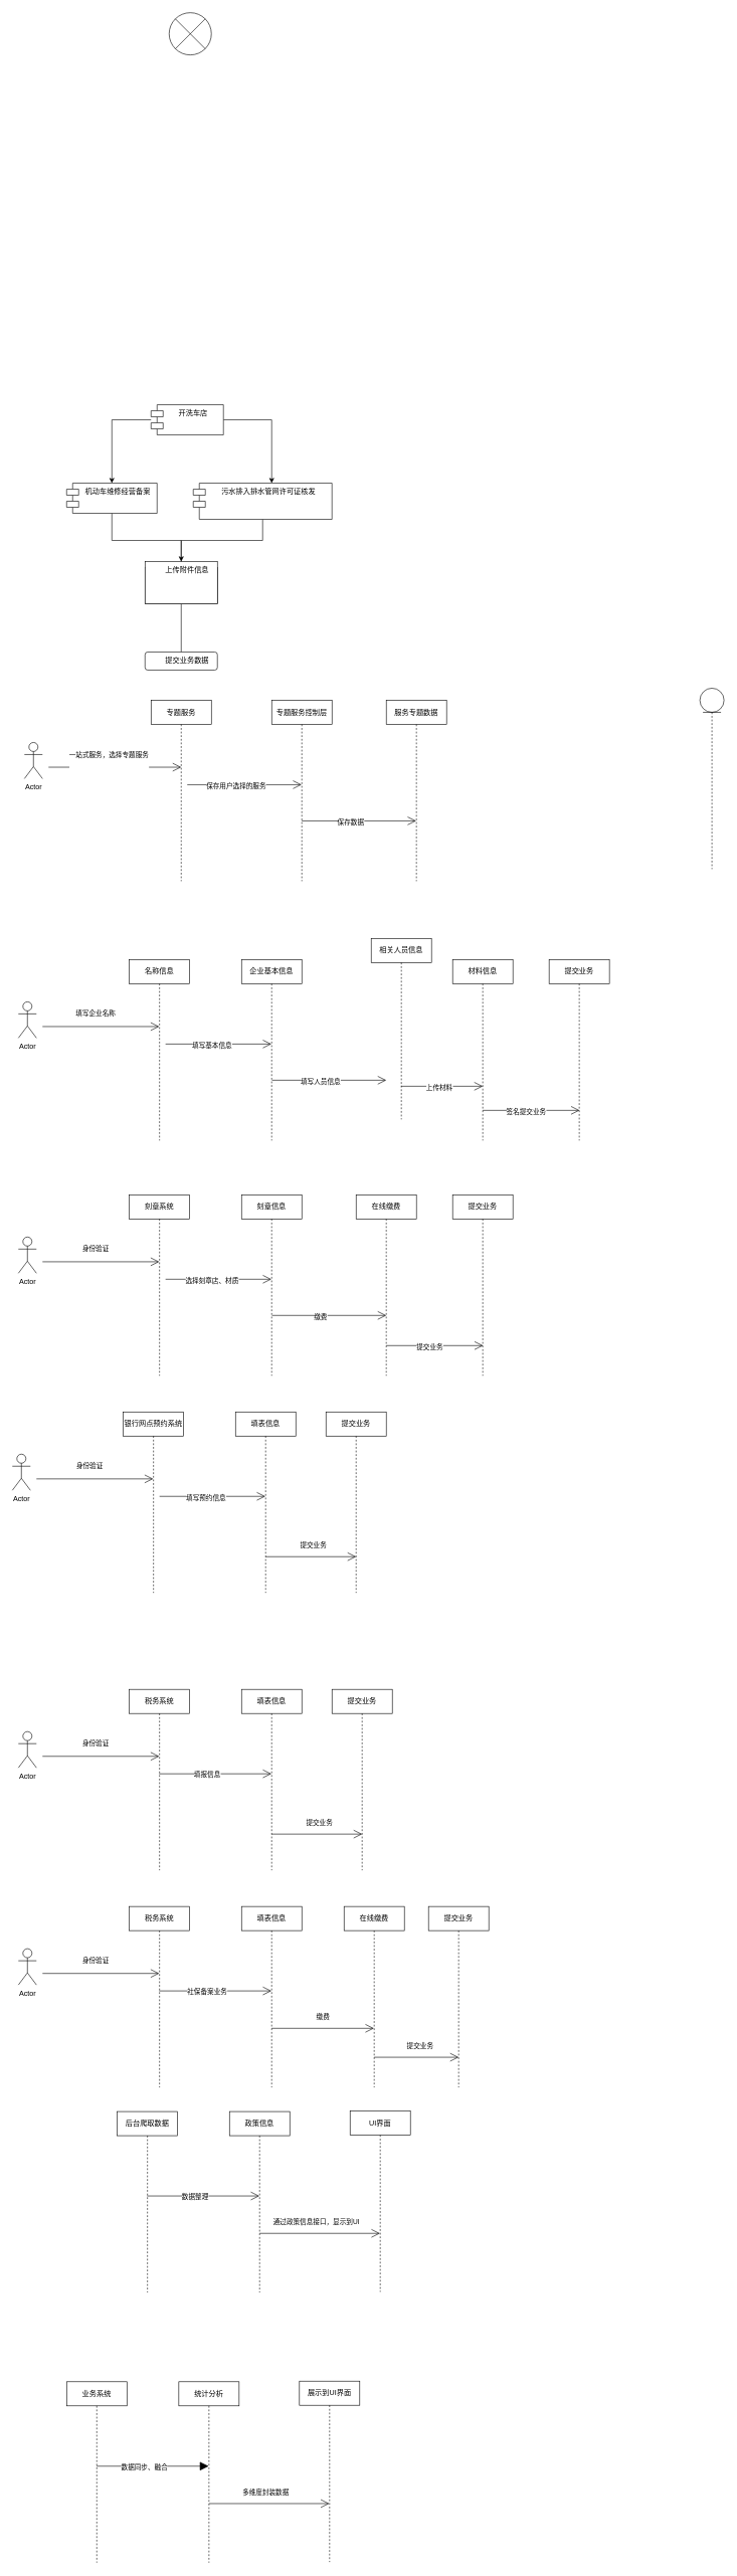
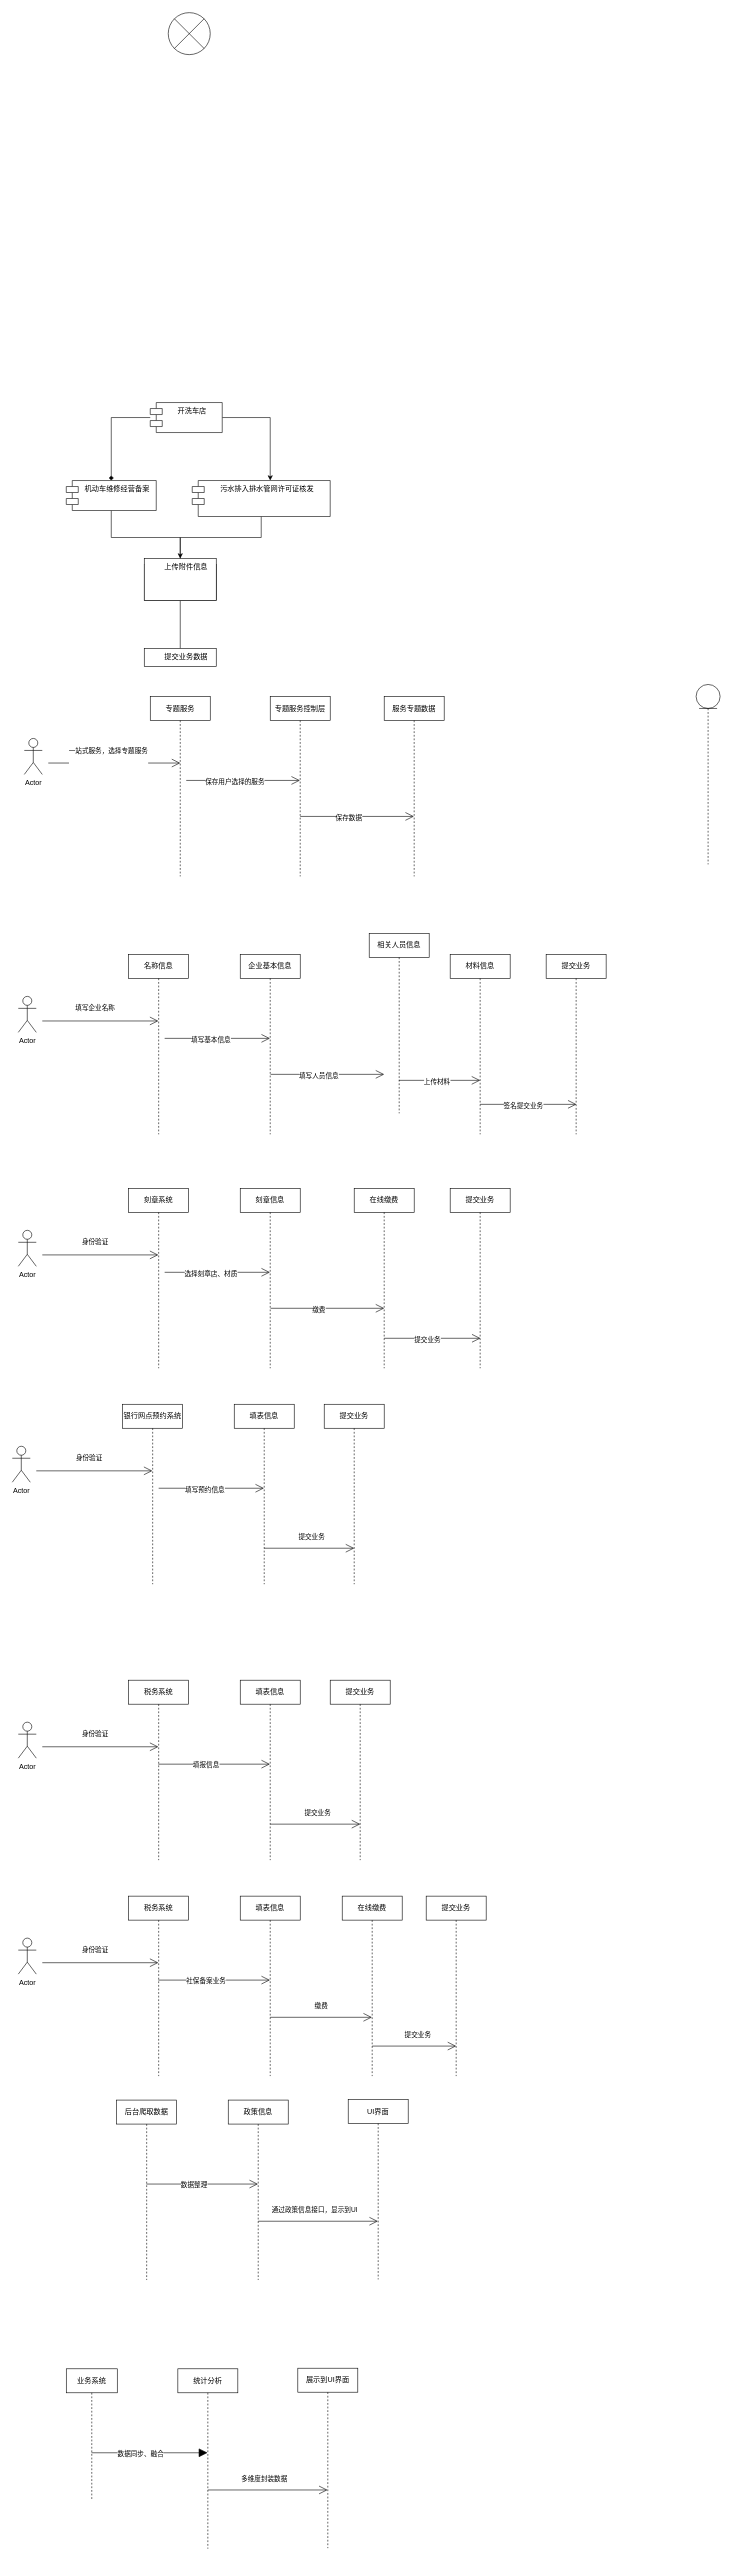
- <mxCell id="2" value="" style="edgeStyle=orthogonalEdgeStyle;rounded=0;orthogonalLoop=1;jettySize=auto;html=1;" parent="1" source="4" target="6" edge="1"><mxGeometry relative="1" as="geometry"><Array as="points"><mxPoint x="185" y="695" /></Array></mxGeometry></mxCell>
+ <mxCell id="2" value="" style="edgeStyle=orthogonalEdgeStyle;rounded=0;orthogonalLoop=1;jettySize=auto;html=1;endArrow=diamond;" parent="1" source="4" target="6" edge="1"><mxGeometry relative="1" as="geometry"><Array as="points"><mxPoint x="185" y="695" /></Array></mxGeometry></mxCell>
- <mxCell id="12" value="提交业务数据" style="whiteSpace=wrap;html=1;verticalAlign=top;spacingLeft=20;rounded=1;" parent="1" vertex="1"><mxGeometry x="240" y="1080" width="120" height="30" as="geometry" /></mxCell>
+ <mxCell id="12" value="提交业务数据" style="whiteSpace=wrap;html=1;verticalAlign=top;spacingLeft=20;" parent="1" vertex="1"><mxGeometry x="240" y="1080" width="120" height="30" as="geometry" /></mxCell>
- <mxCell id="88" value="业务系统" style="shape=umlLifeline;perimeter=lifelinePerimeter;whiteSpace=wrap;html=1;container=1;collapsible=0;recursiveResize=0;outlineConnect=0;" vertex="1" parent="1"><mxGeometry x="110" y="3948" width="100" height="300" as="geometry" /></mxCell>
+ <mxCell id="88" value="业务系统" style="shape=umlLifeline;perimeter=lifelinePerimeter;whiteSpace=wrap;html=1;container=1;collapsible=0;recursiveResize=0;outlineConnect=0;" vertex="1" parent="1"><mxGeometry x="110" y="3948" width="85" height="220" as="geometry" /></mxCell>
